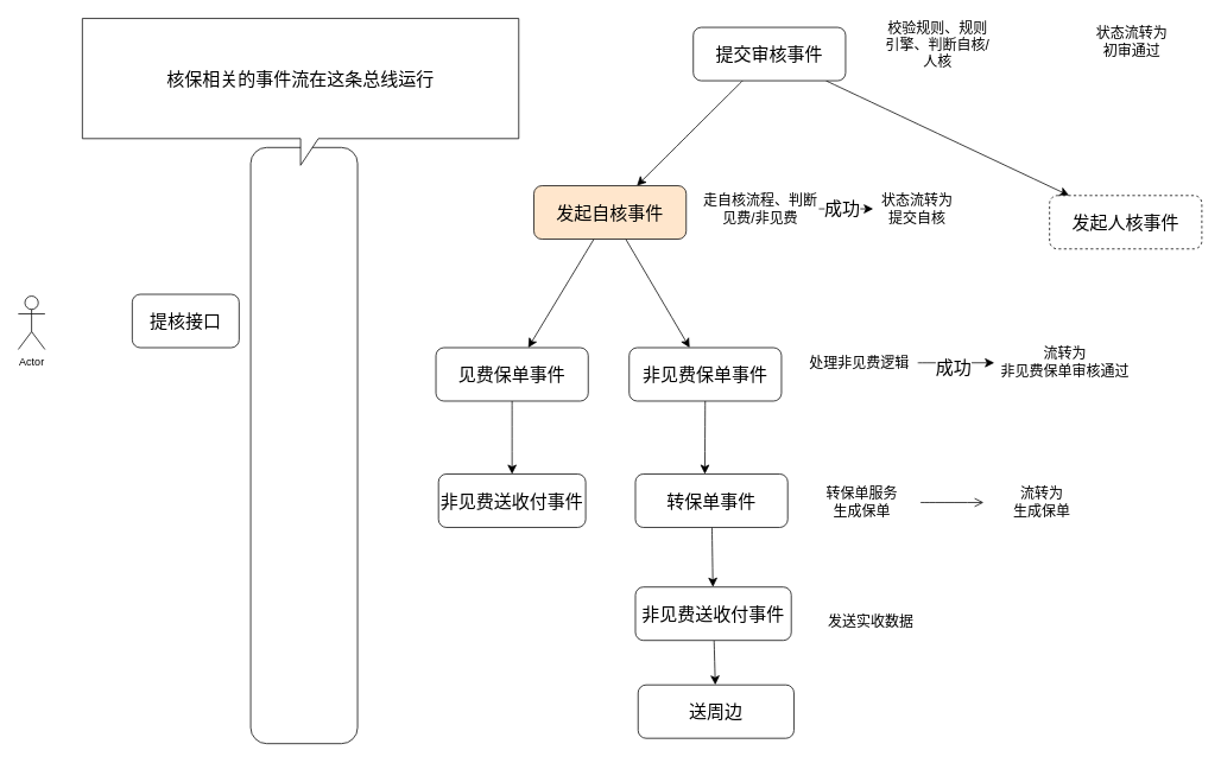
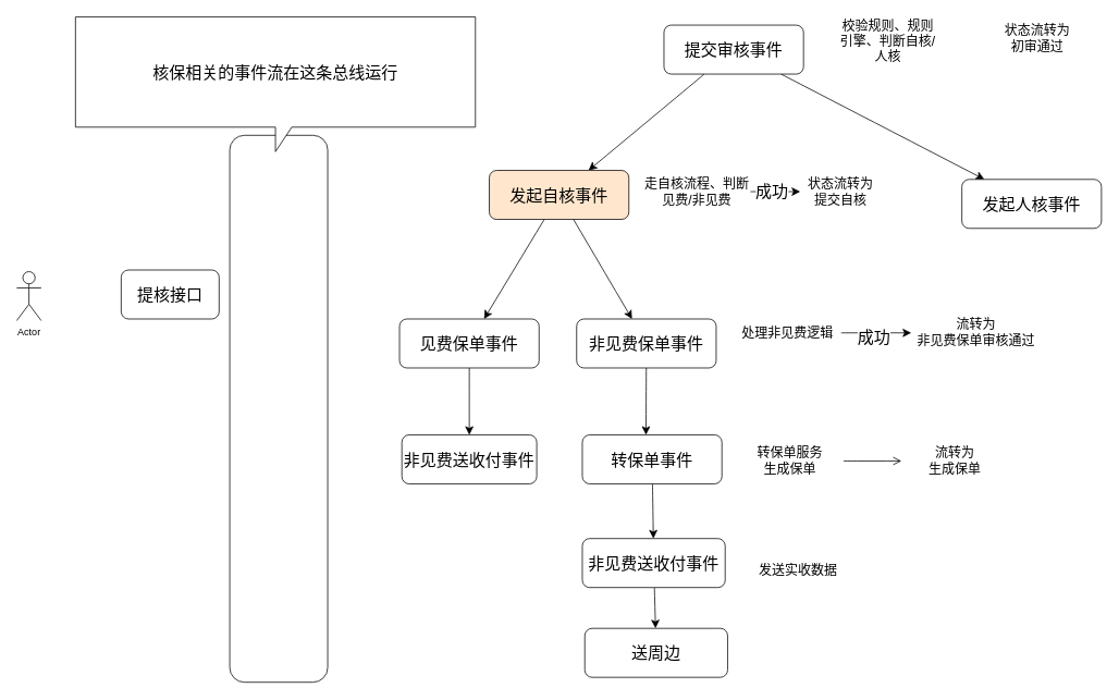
- <mxCell id="19" value="校验规则、规则引擎、判断自核/人核" style="text;html=1;align=center;verticalAlign=middle;whiteSpace=wrap;rounded=0;fontSize=16;" vertex="1" parent="1"><mxGeometry x="989" y="30" width="127" height="39" as="geometry" /></mxCell>
+ <mxCell id="19" value="校验规则、规则引擎、判断自核/人核" style="text;html=1;align=center;verticalAlign=middle;whiteSpace=wrap;rounded=0;fontSize=16;" vertex="1" parent="1"><mxGeometry x="1024" y="30" width="127" height="39" as="geometry" /></mxCell>
- <mxCell id="4" value="&lt;font style=&quot;font-size: 20px;&quot;&gt;提交审核事件&lt;/font&gt;" style="rounded=1;whiteSpace=wrap;html=1;" vertex="1" parent="1"><mxGeometry x="778" y="30" width="171" height="60" as="geometry" /></mxCell>
+ <mxCell id="4" value="&lt;font style=&quot;font-size: 20px;&quot;&gt;提交审核事件&lt;/font&gt;" style="rounded=1;whiteSpace=wrap;html=1;" vertex="1" parent="1"><mxGeometry x="813" y="30" width="171" height="60" as="geometry" /></mxCell>
- <mxCell id="17" value="&lt;font style=&quot;font-size: 20px;&quot;&gt;发起人核事件&lt;/font&gt;" style="rounded=1;whiteSpace=wrap;html=1;dashed=1;" vertex="1" parent="1"><mxGeometry x="1178" y="219" width="171" height="60" as="geometry" /></mxCell>
+ <mxCell id="17" value="&lt;font style=&quot;font-size: 20px;&quot;&gt;发起人核事件&lt;/font&gt;" style="rounded=1;whiteSpace=wrap;html=1;" vertex="1" parent="1"><mxGeometry x="1178" y="219" width="171" height="60" as="geometry" /></mxCell>
